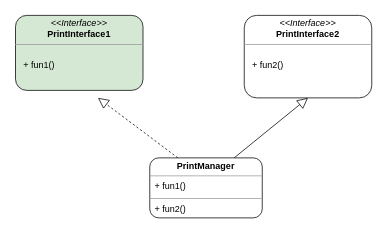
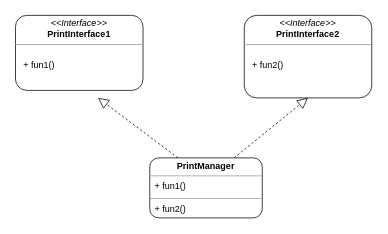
- <mxCell id="2" value="&lt;p style=&quot;margin:0px;margin-top:4px;text-align:center;&quot;&gt;&lt;i&gt;&amp;lt;&amp;lt;Interface&amp;gt;&amp;gt;&lt;/i&gt;&lt;br&gt;&lt;b&gt;PrintInterface1&lt;/b&gt;&lt;/p&gt;&lt;hr size=&quot;1&quot;&gt;&lt;p style=&quot;margin:0px;margin-left:4px;&quot;&gt;&lt;br&gt;&lt;/p&gt;&lt;p style=&quot;margin:0px;margin-left:4px;&quot;&gt;&amp;nbsp; + fun1()&lt;/p&gt;" style="verticalAlign=top;align=left;overflow=fill;fontSize=12;fontFamily=Helvetica;html=1;labelBackgroundColor=none;rounded=1;fillColor=#d5e8d4;" vertex="1" parent="1"><mxGeometry x="20" y="20" width="170" height="100" as="geometry" /></mxCell>
+ <mxCell id="2" value="&lt;p style=&quot;margin:0px;margin-top:4px;text-align:center;&quot;&gt;&lt;i&gt;&amp;lt;&amp;lt;Interface&amp;gt;&amp;gt;&lt;/i&gt;&lt;br&gt;&lt;b&gt;PrintInterface1&lt;/b&gt;&lt;/p&gt;&lt;hr size=&quot;1&quot;&gt;&lt;p style=&quot;margin:0px;margin-left:4px;&quot;&gt;&lt;br&gt;&lt;/p&gt;&lt;p style=&quot;margin:0px;margin-left:4px;&quot;&gt;&amp;nbsp; + fun1()&lt;/p&gt;" style="verticalAlign=top;align=left;overflow=fill;fontSize=12;fontFamily=Helvetica;html=1;labelBackgroundColor=none;rounded=1;" vertex="1" parent="1"><mxGeometry x="20" y="20" width="170" height="100" as="geometry" /></mxCell>
- <mxCell id="5" value="" style="endArrow=block;dashed=0;endFill=0;endSize=12;html=1;rounded=1;entryX=0.5;entryY=1;entryDx=0;entryDy=0;exitX=0.75;exitY=0;exitDx=0;exitDy=0;labelBackgroundColor=none;fontColor=default;" edge="1" parent="1" source="6" target="3"><mxGeometry width="160" relative="1" as="geometry"><mxPoint x="355.625" y="230" as="sourcePoint" /><mxPoint x="350" y="160" as="targetPoint" /></mxGeometry></mxCell>
+ <mxCell id="5" value="" style="endArrow=block;dashed=1;endFill=0;endSize=12;html=1;rounded=1;entryX=0.5;entryY=1;entryDx=0;entryDy=0;exitX=0.75;exitY=0;exitDx=0;exitDy=0;labelBackgroundColor=none;fontColor=default;" edge="1" parent="1" source="6" target="3"><mxGeometry width="160" relative="1" as="geometry"><mxPoint x="355.625" y="230" as="sourcePoint" /><mxPoint x="350" y="160" as="targetPoint" /></mxGeometry></mxCell>
